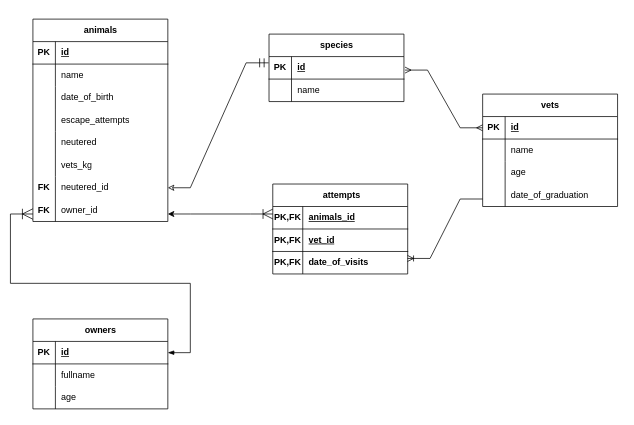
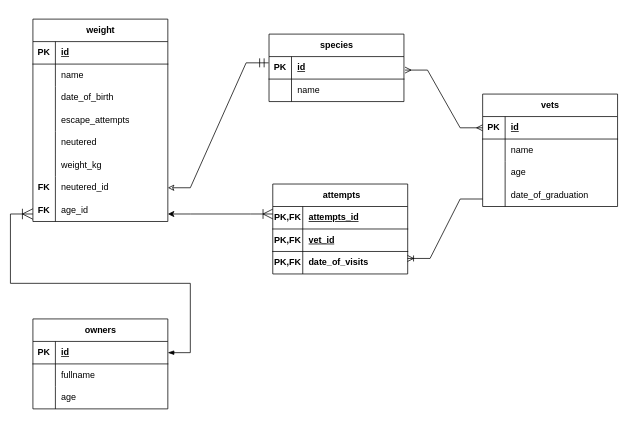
- <mxCell id="2" value="animals" style="shape=table;startSize=30;container=1;collapsible=1;childLayout=tableLayout;fixedRows=1;rowLines=0;fontStyle=1;align=center;resizeLast=1;html=1;" vertex="1" parent="1"><mxGeometry x="40" y="25" width="180" height="270" as="geometry" /></mxCell>
+ <mxCell id="2" value="weight" style="shape=table;startSize=30;container=1;collapsible=1;childLayout=tableLayout;fixedRows=1;rowLines=0;fontStyle=1;align=center;resizeLast=1;html=1;" vertex="1" parent="1"><mxGeometry x="40" y="25" width="180" height="270" as="geometry" /></mxCell>
- <mxCell id="20" value="vets_kg" style="shape=partialRectangle;connectable=0;fillColor=none;top=0;left=0;bottom=0;right=0;align=left;spacingLeft=6;overflow=hidden;whiteSpace=wrap;html=1;" vertex="1" parent="18"><mxGeometry x="30" width="150" height="30" as="geometry"><mxRectangle width="150" height="30" as="alternateBounds" /></mxGeometry></mxCell>
+ <mxCell id="20" value="weight_kg" style="shape=partialRectangle;connectable=0;fillColor=none;top=0;left=0;bottom=0;right=0;align=left;spacingLeft=6;overflow=hidden;whiteSpace=wrap;html=1;" vertex="1" parent="18"><mxGeometry x="30" width="150" height="30" as="geometry"><mxRectangle width="150" height="30" as="alternateBounds" /></mxGeometry></mxCell>
- <mxCell id="26" value="owner_id" style="shape=partialRectangle;connectable=0;fillColor=none;top=0;left=0;bottom=0;right=0;align=left;spacingLeft=6;overflow=hidden;whiteSpace=wrap;html=1;" vertex="1" parent="24"><mxGeometry x="30" width="150" height="30" as="geometry"><mxRectangle width="150" height="30" as="alternateBounds" /></mxGeometry></mxCell>
+ <mxCell id="26" value="age_id" style="shape=partialRectangle;connectable=0;fillColor=none;top=0;left=0;bottom=0;right=0;align=left;spacingLeft=6;overflow=hidden;whiteSpace=wrap;html=1;" vertex="1" parent="24"><mxGeometry x="30" width="150" height="30" as="geometry"><mxRectangle width="150" height="30" as="alternateBounds" /></mxGeometry></mxCell>
- <mxCell id="60" value="animals_id" style="shape=partialRectangle;connectable=0;fillColor=none;top=0;left=0;bottom=0;right=0;align=left;spacingLeft=6;fontStyle=5;overflow=hidden;whiteSpace=wrap;html=1;" vertex="1" parent="58"><mxGeometry x="40" width="140" height="30" as="geometry"><mxRectangle width="140" height="30" as="alternateBounds" /></mxGeometry></mxCell>
+ <mxCell id="60" value="attempts_id" style="shape=partialRectangle;connectable=0;fillColor=none;top=0;left=0;bottom=0;right=0;align=left;spacingLeft=6;fontStyle=5;overflow=hidden;whiteSpace=wrap;html=1;" vertex="1" parent="58"><mxGeometry x="40" width="140" height="30" as="geometry"><mxRectangle width="140" height="30" as="alternateBounds" /></mxGeometry></mxCell>
